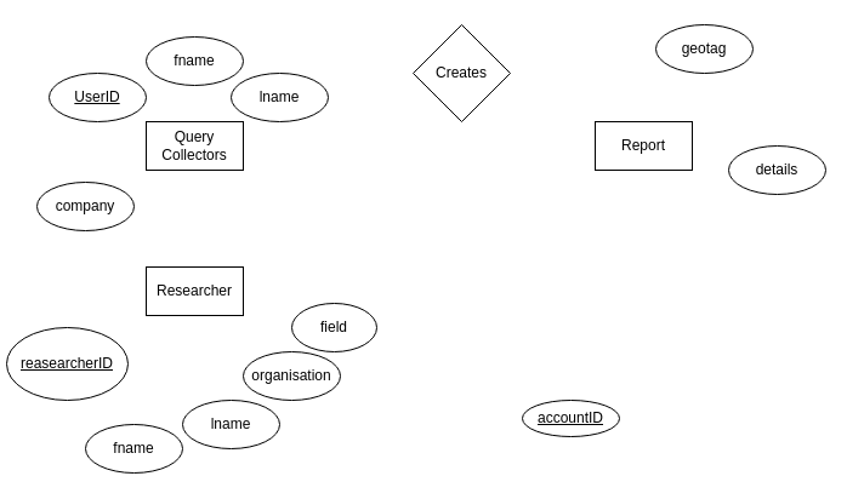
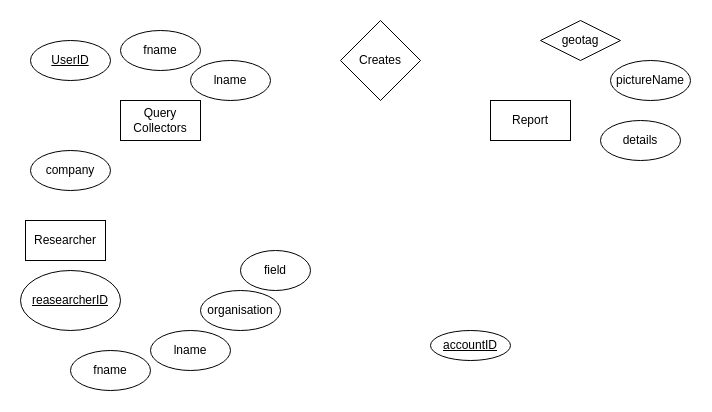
- <mxCell id="6" value="geotag" style="ellipse;whiteSpace=wrap;html=1;" vertex="1" parent="1"><mxGeometry x="540" y="20" width="80" height="40" as="geometry" /></mxCell>
+ <mxCell id="6" value="geotag" style="rhombus;whiteSpace=wrap;html=1;" vertex="1" parent="1"><mxGeometry x="540" y="20" width="80" height="40" as="geometry" /></mxCell>
- <mxCell id="4" value="&lt;u&gt;UserID&lt;/u&gt;" style="ellipse;whiteSpace=wrap;html=1;" vertex="1" parent="1"><mxGeometry x="40" y="60" width="80" height="40" as="geometry" /></mxCell>
+ <mxCell id="4" value="&lt;u&gt;UserID&lt;/u&gt;" style="ellipse;whiteSpace=wrap;html=1;" vertex="1" parent="1"><mxGeometry x="30" y="40" width="80" height="40" as="geometry" /></mxCell>
+ <mxCell id="7" value="pictureName" style="ellipse;whiteSpace=wrap;html=1;" vertex="1" parent="1"><mxGeometry x="610" y="60" width="80" height="40" as="geometry" /></mxCell>
- <mxCell id="13" value="Researcher" style="rounded=0;whiteSpace=wrap;html=1;" vertex="1" parent="1"><mxGeometry x="120" y="220" width="80" height="40" as="geometry" /></mxCell>
+ <mxCell id="13" value="Researcher" style="rounded=0;whiteSpace=wrap;html=1;" vertex="1" parent="1"><mxGeometry x="25" y="220" width="80" height="40" as="geometry" /></mxCell>
- <mxCell id="14" value="&lt;u&gt;reasearcherID&lt;/u&gt;" style="ellipse;whiteSpace=wrap;html=1;" vertex="1" parent="1"><mxGeometry x="5" y="270" width="100" height="60" as="geometry" /></mxCell>
+ <mxCell id="14" value="&lt;u&gt;reasearcherID&lt;/u&gt;" style="ellipse;whiteSpace=wrap;html=1;" vertex="1" parent="1"><mxGeometry y="270" width="100" height="60" as="geometry" x="20" /></mxCell>
